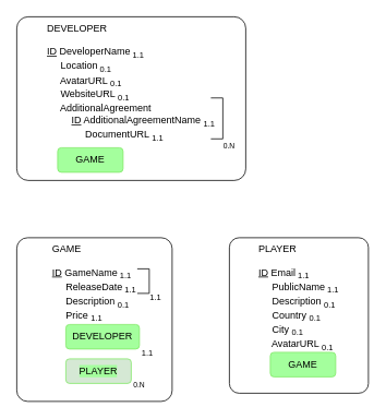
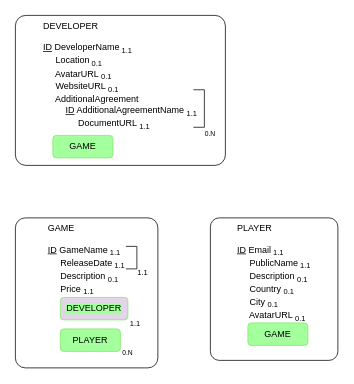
- <mxCell id="12" value="DEVELOPER" style="rounded=1;whiteSpace=wrap;html=1;labelBackgroundColor=#a4ff9d;fillColor=#A4FF9D;strokeColor=#7fe764;movable=1;resizable=1;rotatable=1;deletable=1;editable=1;locked=0;connectable=1;" vertex="1" parent="7"><mxGeometry x="60" y="106" width="90" height="30" as="geometry" /></mxCell>
+ <mxCell id="12" value="DEVELOPER" style="rounded=1;whiteSpace=wrap;html=1;labelBackgroundColor=#a4ff9d;fillColor=#e1d5e7;strokeColor=#7fe764;movable=1;resizable=1;rotatable=1;deletable=1;editable=1;locked=0;connectable=1;" vertex="1" parent="7"><mxGeometry x="60" y="106" width="90" height="30" as="geometry" /></mxCell>
- <mxCell id="9" value="PLAYER" style="rounded=1;whiteSpace=wrap;html=1;labelBackgroundColor=#a4ff9d;fillColor=#d5e8d4;strokeColor=#7fe764;movable=1;resizable=1;rotatable=1;deletable=1;editable=1;locked=0;connectable=1;" vertex="1" parent="7"><mxGeometry x="60" y="148" width="80" height="30" as="geometry" /></mxCell>
+ <mxCell id="9" value="PLAYER" style="rounded=1;whiteSpace=wrap;html=1;labelBackgroundColor=#a4ff9d;fillColor=#A4FF9D;strokeColor=#7fe764;movable=1;resizable=1;rotatable=1;deletable=1;editable=1;locked=0;connectable=1;" vertex="1" parent="7"><mxGeometry x="60" y="148" width="80" height="30" as="geometry" /></mxCell>
